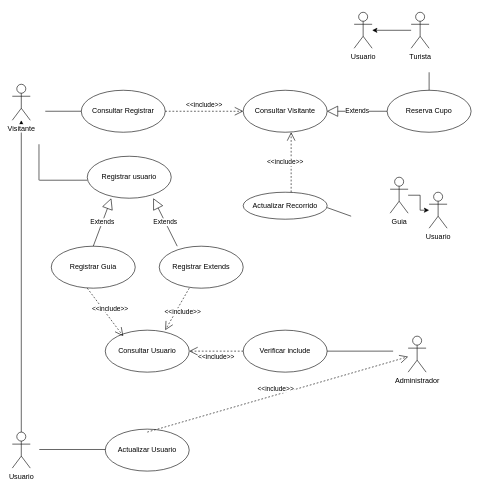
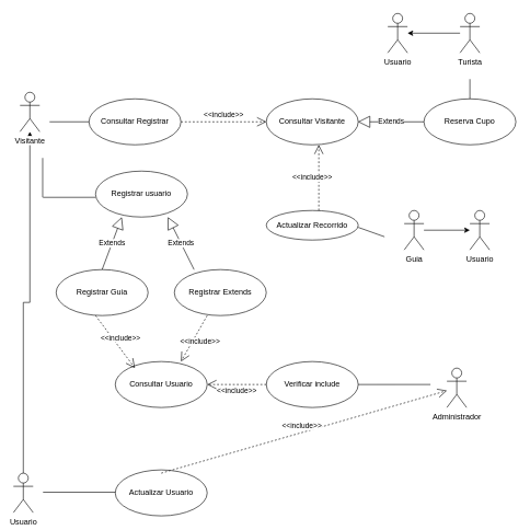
- <mxCell id="22" value="Turista" style="shape=umlActor;verticalLabelPosition=bottom;labelBackgroundColor=#ffffff;verticalAlign=top;html=1;" vertex="1" parent="1"><mxGeometry x="685" y="20" width="30" height="60" as="geometry" /></mxCell>
+ <mxCell id="22" value="Turista" style="shape=umlActor;verticalLabelPosition=bottom;labelBackgroundColor=#ffffff;verticalAlign=top;html=1;" vertex="1" parent="1"><mxGeometry x="700" y="20" width="30" height="60" as="geometry" /></mxCell>
- <mxCell id="4" value="Visitante" style="shape=umlActor;verticalLabelPosition=bottom;labelBackgroundColor=#ffffff;verticalAlign=top;html=1;" vertex="1" parent="1"><mxGeometry x="20" y="140" width="30" height="60" as="geometry" /></mxCell>
+ <mxCell id="4" value="Visitante" style="shape=umlActor;verticalLabelPosition=bottom;labelBackgroundColor=#ffffff;verticalAlign=top;html=1;" vertex="1" parent="1"><mxGeometry x="30" y="140" width="30" height="60" as="geometry" /></mxCell>
- <mxCell id="31" value="Guia" style="shape=umlActor;verticalLabelPosition=bottom;labelBackgroundColor=#ffffff;verticalAlign=top;html=1;" vertex="1" parent="1"><mxGeometry x="650" y="295" width="30" height="60" as="geometry" /></mxCell>
+ <mxCell id="31" value="Guia" style="shape=umlActor;verticalLabelPosition=bottom;labelBackgroundColor=#ffffff;verticalAlign=top;html=1;" vertex="1" parent="1"><mxGeometry x="615" y="320" width="30" height="60" as="geometry" /></mxCell>
